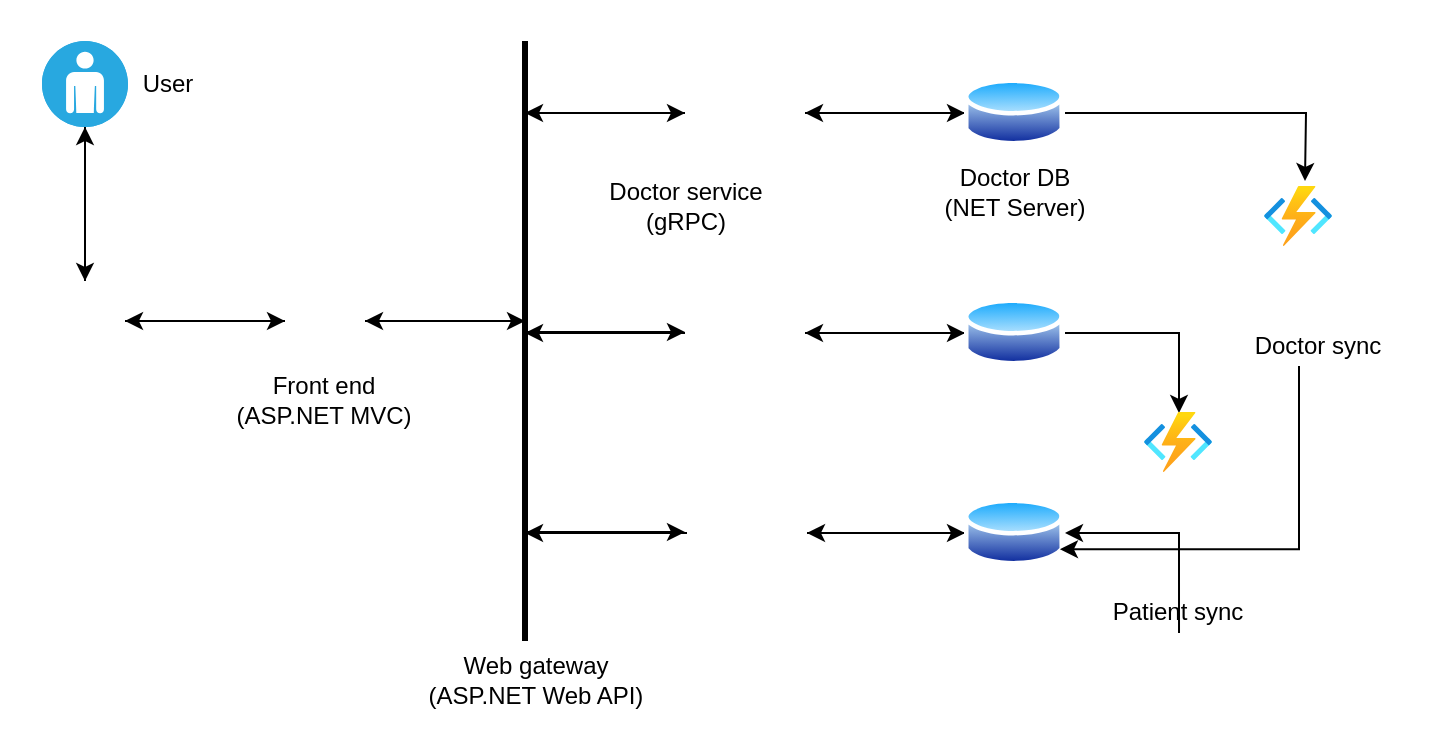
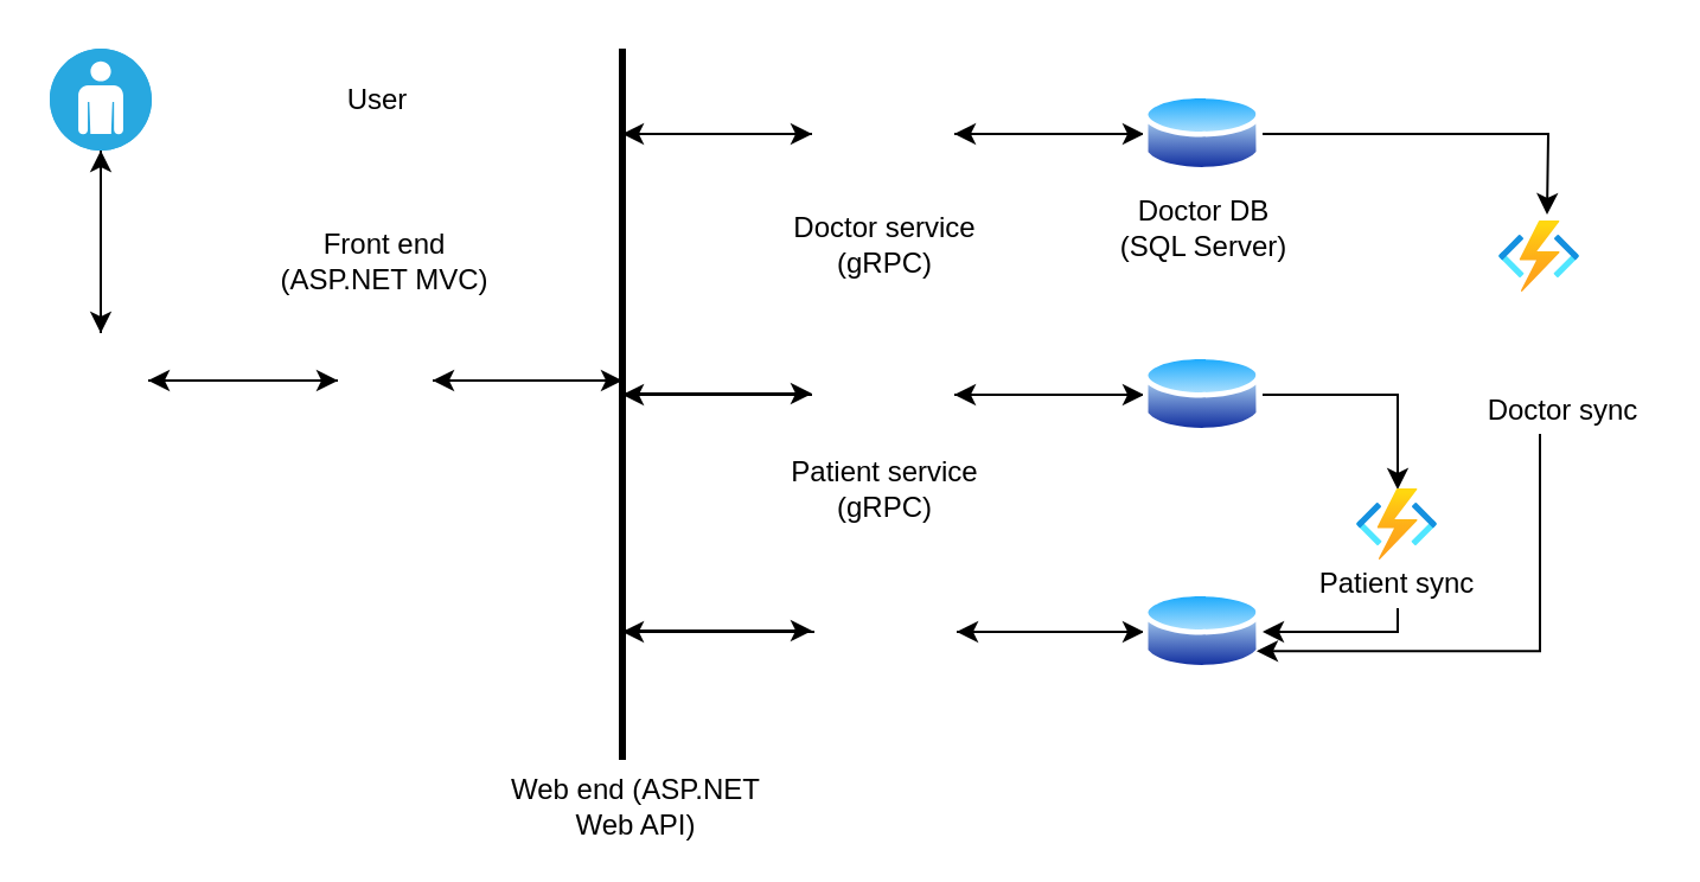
- <mxCell id="37" value="User" style="text;html=1;strokeColor=none;fillColor=none;align=center;verticalAlign=middle;whiteSpace=wrap;rounded=0;" vertex="1" parent="1"><mxGeometry x="63.5" y="31.5" width="40" height="20" as="geometry" /></mxCell>
+ <mxCell id="37" value="User" style="text;html=1;strokeColor=none;fillColor=none;align=center;verticalAlign=middle;whiteSpace=wrap;rounded=0;" vertex="1" parent="1"><mxGeometry x="138.5" y="31.5" width="40" height="20" as="geometry" /></mxCell>
- <mxCell id="33" value="Doctor DB (NET Server)" style="text;html=1;strokeColor=none;fillColor=none;align=center;verticalAlign=middle;whiteSpace=wrap;rounded=0;" vertex="1" parent="1"><mxGeometry x="464.5" y="86" width="85" height="20" as="geometry" /></mxCell>
+ <mxCell id="33" value="Doctor DB (SQL Server)" style="text;html=1;strokeColor=none;fillColor=none;align=center;verticalAlign=middle;whiteSpace=wrap;rounded=0;" vertex="1" parent="1"><mxGeometry x="464.5" y="86" width="85" height="20" as="geometry" /></mxCell>
- <mxCell id="14" value="Doctor service (gRPC)" style="text;html=1;strokeColor=none;fillColor=none;align=center;verticalAlign=middle;whiteSpace=wrap;rounded=0;" vertex="1" parent="1"><mxGeometry x="303" y="93" width="80" height="20" as="geometry" /></mxCell>
+ <mxCell id="14" value="Doctor service (gRPC)" style="text;html=1;strokeColor=none;fillColor=none;align=center;verticalAlign=middle;whiteSpace=wrap;rounded=0;" vertex="1" parent="1"><mxGeometry x="333" y="93" width="80" height="20" as="geometry" /></mxCell>
- <mxCell id="8" value="Front end (ASP.NET MVC)" style="text;html=1;strokeColor=none;fillColor=none;align=center;verticalAlign=middle;whiteSpace=wrap;rounded=0;" vertex="1" parent="1"><mxGeometry x="112" y="190" width="100" height="20" as="geometry" /></mxCell>
+ <mxCell id="8" value="Front end (ASP.NET MVC)" style="text;html=1;strokeColor=none;fillColor=none;align=center;verticalAlign=middle;whiteSpace=wrap;rounded=0;" vertex="1" parent="1"><mxGeometry x="112" y="100" width="100" height="20" as="geometry" /></mxCell>
+ <mxCell id="18" value="Patient service (gRPC)" style="text;html=1;strokeColor=none;fillColor=none;align=center;verticalAlign=middle;whiteSpace=wrap;rounded=0;" vertex="1" parent="1"><mxGeometry x="328" y="196" width="90" height="20" as="geometry" /></mxCell>
- <mxCell id="40" value="Patient sync" style="text;html=1;strokeColor=none;fillColor=none;align=center;verticalAlign=middle;whiteSpace=wrap;rounded=0;" vertex="1" parent="1"><mxGeometry x="554.01" y="296" width="70" height="20" as="geometry" /></mxCell>
+ <mxCell id="40" value="Patient sync" style="text;html=1;strokeColor=none;fillColor=none;align=center;verticalAlign=middle;whiteSpace=wrap;rounded=0;" vertex="1" parent="1"><mxGeometry x="554.01" y="236" width="70" height="20" as="geometry" /></mxCell>
- <mxCell id="13" value="Web gateway (ASP.NET Web API)" style="text;html=1;strokeColor=none;fillColor=none;align=center;verticalAlign=middle;whiteSpace=wrap;rounded=0;" vertex="1" parent="1"><mxGeometry x="208" y="330" width="120" height="20" as="geometry" /></mxCell>
+ <mxCell id="13" value="Web end (ASP.NET Web API)" style="text;html=1;strokeColor=none;fillColor=none;align=center;verticalAlign=middle;whiteSpace=wrap;rounded=0;" vertex="1" parent="1"><mxGeometry x="208" y="330" width="120" height="20" as="geometry" /></mxCell>
